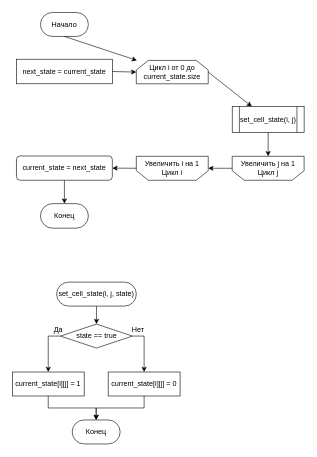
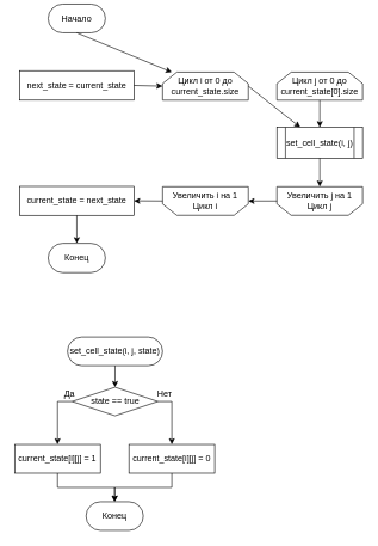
- <mxCell id="14" value="Начало" style="rounded=1;whiteSpace=wrap;html=1;arcSize=50;container=1;" vertex="1" parent="1"><mxGeometry x="67" y="20" width="80" height="40" as="geometry"><mxRectangle x="230" y="79" width="90" height="20" as="alternateBounds" /></mxGeometry></mxCell>
+ <mxCell id="14" value="Начало" style="rounded=1;whiteSpace=wrap;html=1;arcSize=50;container=1;" vertex="1" parent="1"><mxGeometry x="67" y="5" width="80" height="40" as="geometry"><mxRectangle x="230" y="79" width="90" height="20" as="alternateBounds" /></mxGeometry></mxCell>
+ <mxCell id="19" value="Цикл j от 0 до current_state[0].size" style="shape=loopLimit;whiteSpace=wrap;html=1;" vertex="1" parent="1"><mxGeometry x="387" y="100" width="120" height="39" as="geometry" /></mxCell>
+ <mxCell id="32" value="" style="endArrow=classic;html=1;rounded=0;exitX=0.5;exitY=1;exitDx=0;exitDy=0;entryX=0.5;entryY=0;entryDx=0;entryDy=0;" edge="1" parent="1" source="19" target="33"><mxGeometry width="50" height="50" relative="1" as="geometry"><mxPoint x="387" y="328" as="sourcePoint" /><mxPoint x="457" y="168" as="targetPoint" /></mxGeometry></mxCell>
- <mxCell id="28" value="current_state = next_state" style="whiteSpace=wrap;html=1;rounded=1;" vertex="1" parent="1"><mxGeometry x="27" y="259.5" width="160" height="40.5" as="geometry" /></mxCell>
+ <mxCell id="28" value="current_state = next_state" style="rounded=0;whiteSpace=wrap;html=1;" vertex="1" parent="1"><mxGeometry x="27" y="259.5" width="160" height="40.5" as="geometry" /></mxCell>
